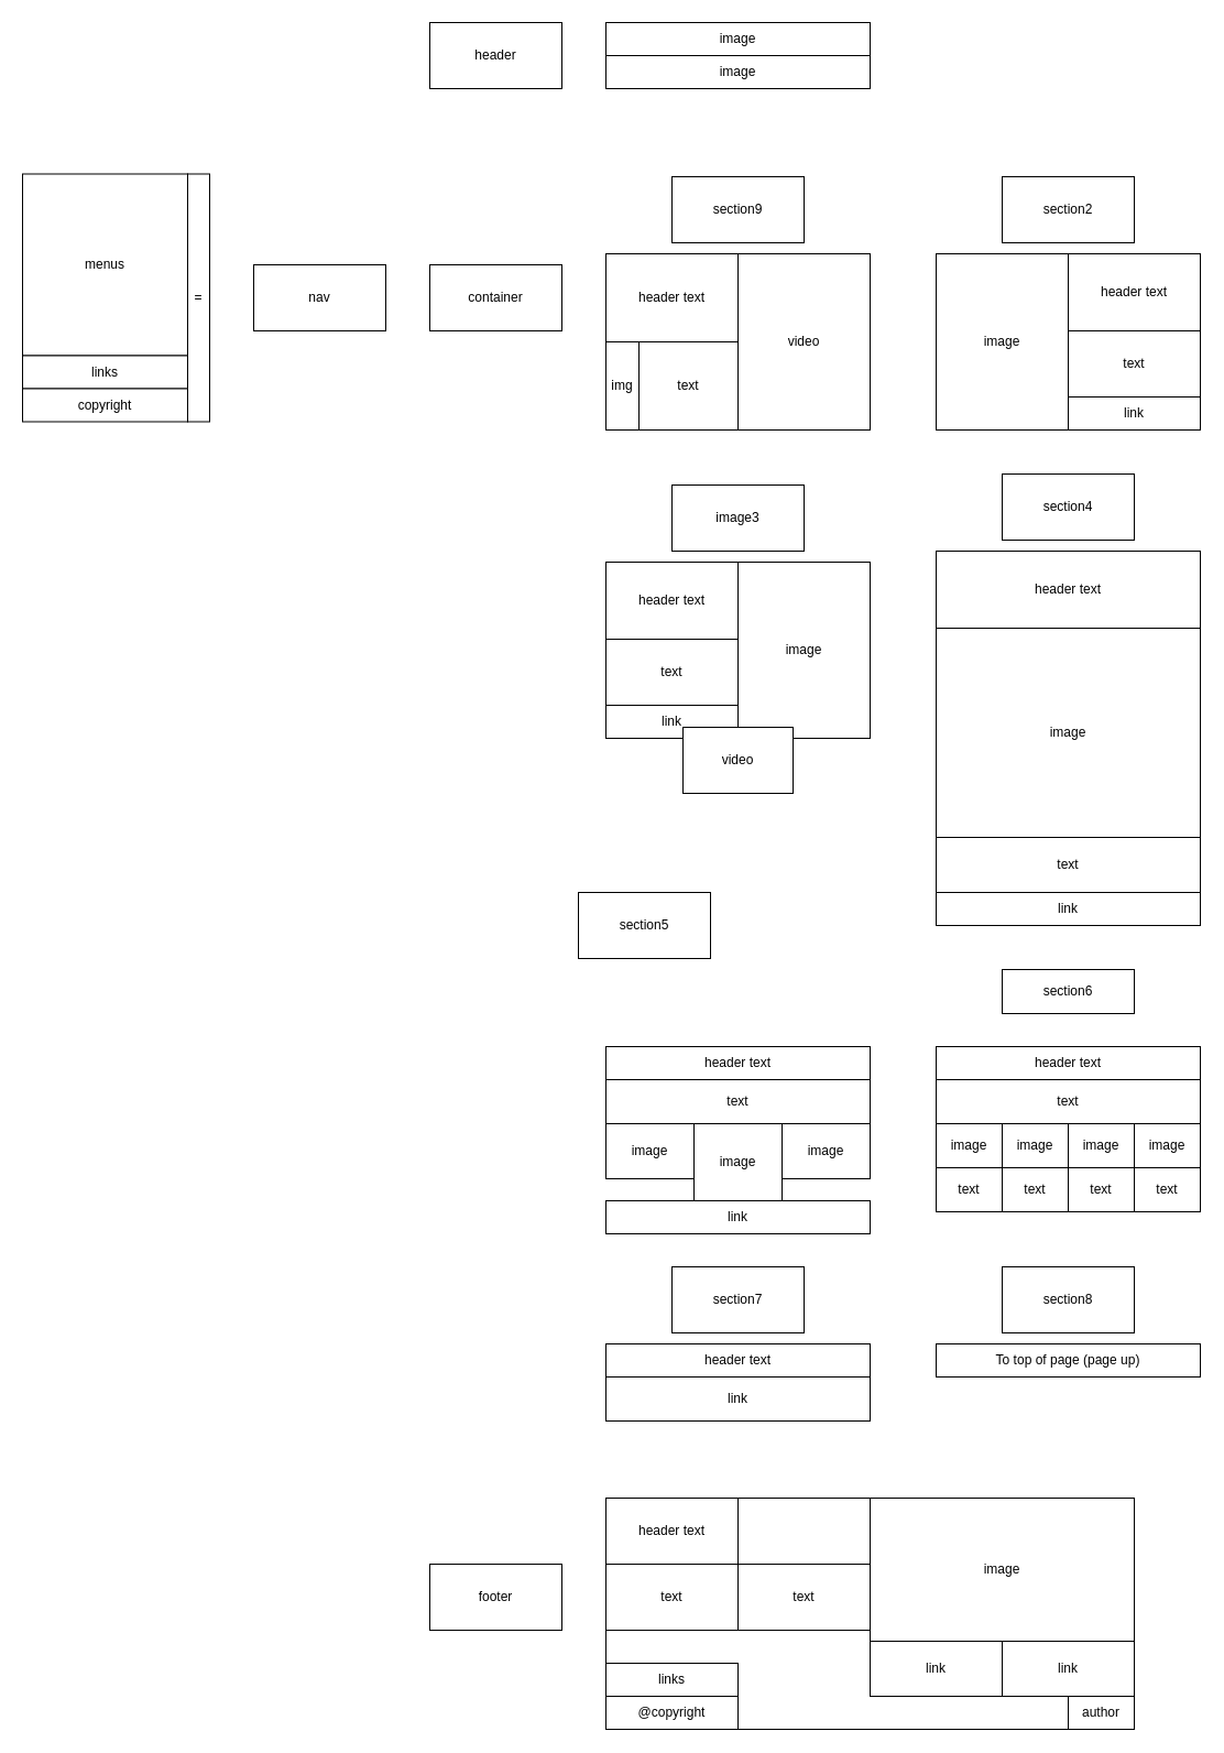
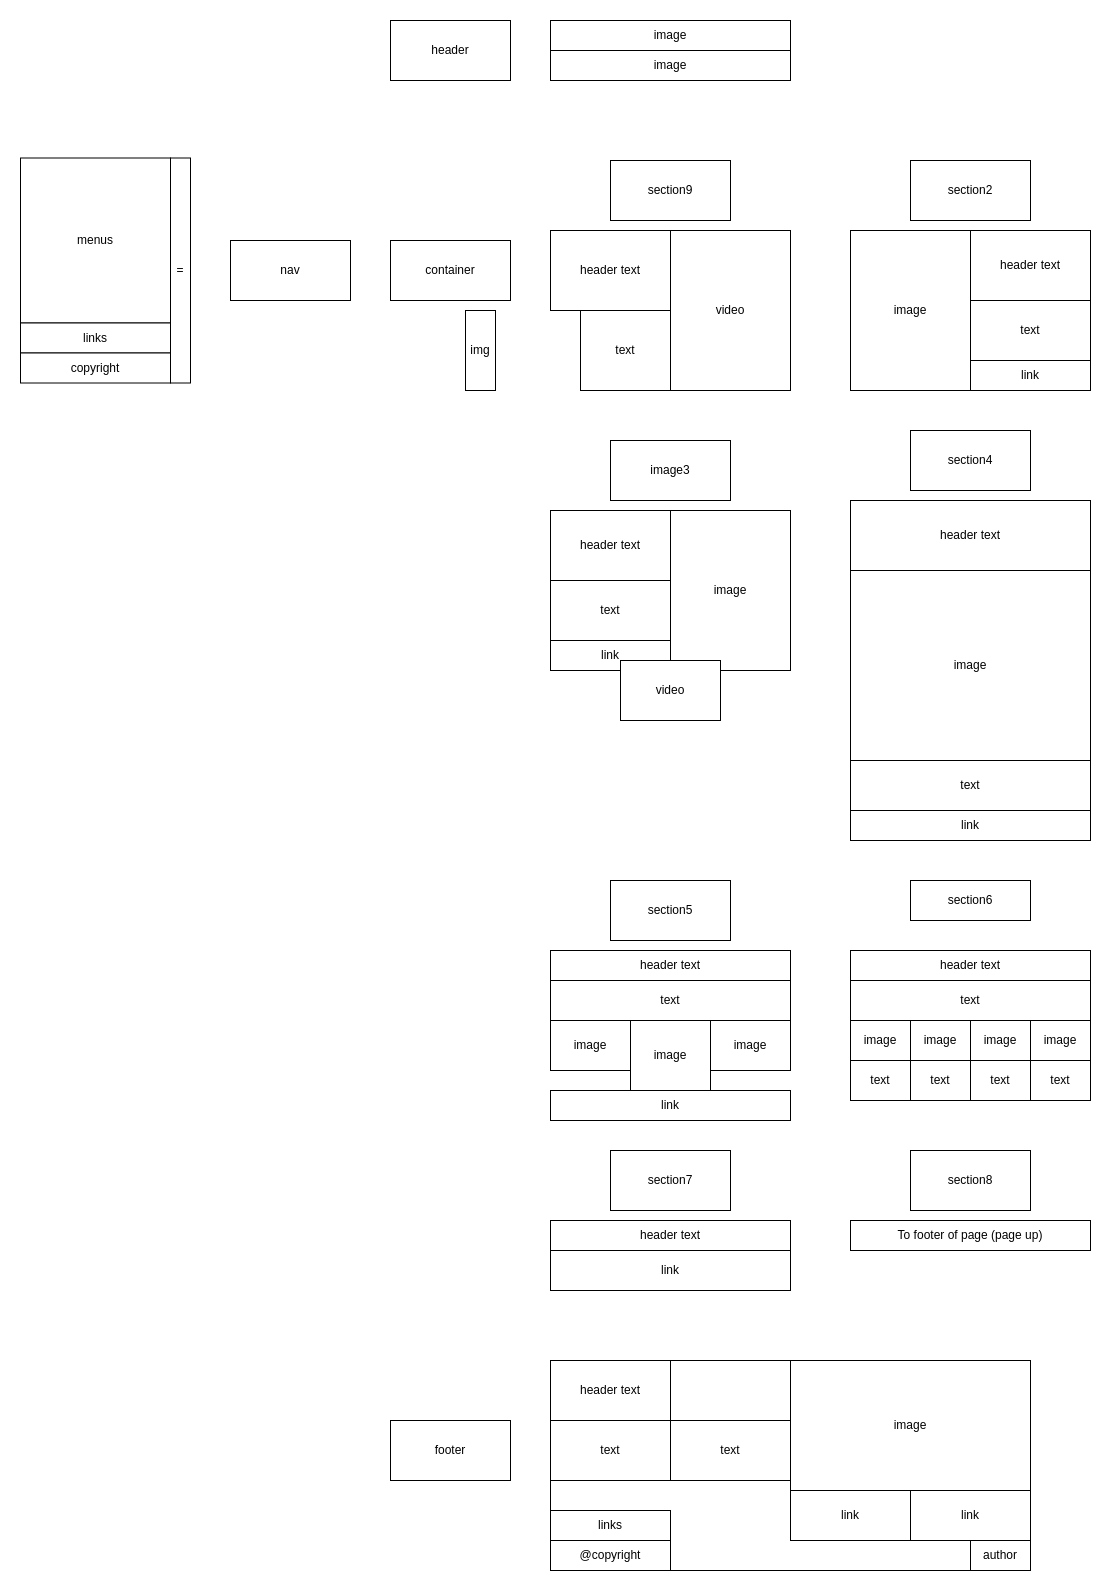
- <mxCell id="11" value="img" style="whiteSpace=wrap;html=1;" parent="1" vertex="1"><mxGeometry x="550" y="310" width="30" height="80" as="geometry" /></mxCell>
+ <mxCell id="11" value="img" style="whiteSpace=wrap;html=1;" parent="1" vertex="1"><mxGeometry x="465" y="310" width="30" height="80" as="geometry" /></mxCell>
- <mxCell id="28" value="section5" style="whiteSpace=wrap;html=1;" parent="1" vertex="1"><mxGeometry x="525" y="810" width="120" height="60" as="geometry" /></mxCell>
+ <mxCell id="28" value="section5" style="whiteSpace=wrap;html=1;" parent="1" vertex="1"><mxGeometry x="610" y="880" width="120" height="60" as="geometry" /></mxCell>
- <mxCell id="50" value="To top of page (page up)" style="whiteSpace=wrap;html=1;" parent="1" vertex="1"><mxGeometry x="850" y="1220" width="240" height="30" as="geometry" /></mxCell>
+ <mxCell id="50" value="To footer of page (page up)" style="whiteSpace=wrap;html=1;" parent="1" vertex="1"><mxGeometry x="850" y="1220" width="240" height="30" as="geometry" /></mxCell>
